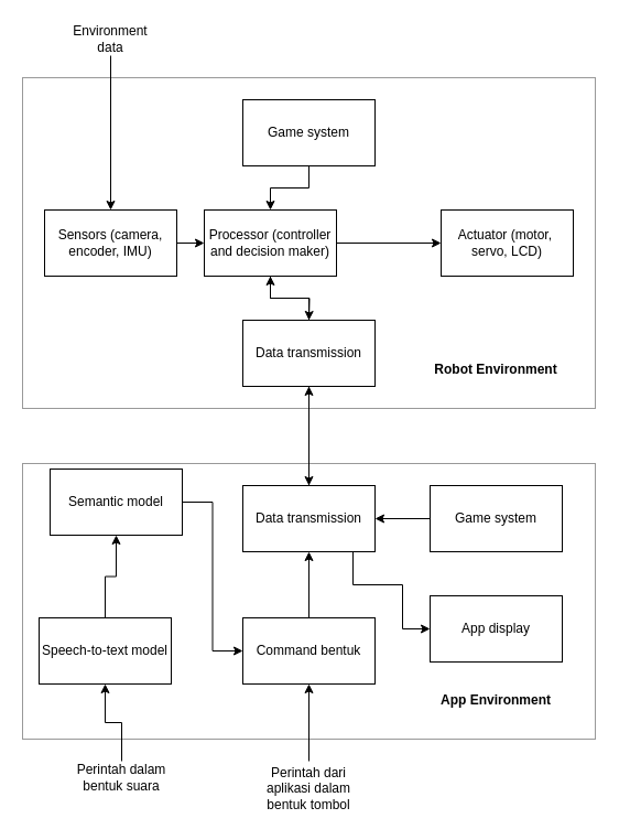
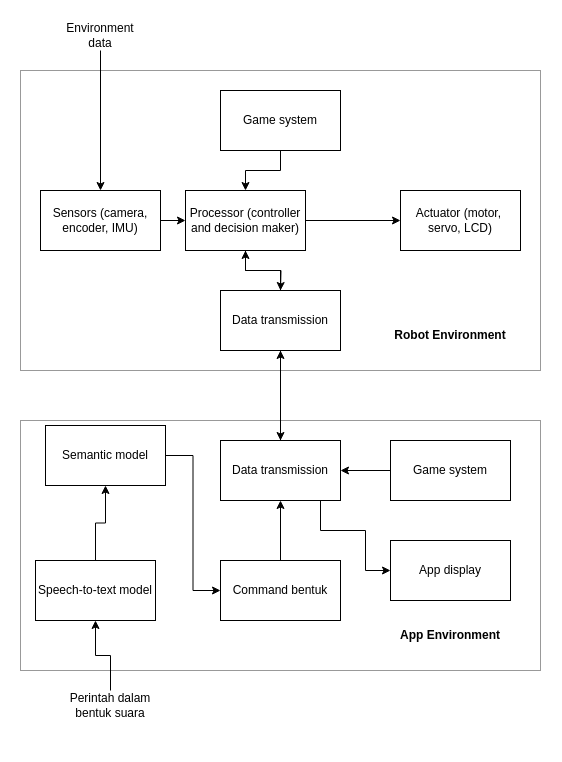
- <mxCell id="30" style="edgeStyle=orthogonalEdgeStyle;rounded=0;orthogonalLoop=1;jettySize=auto;html=1;entryX=0.5;entryY=1;entryDx=0;entryDy=0;" edge="1" parent="1" source="31" target="17"><mxGeometry relative="1" as="geometry" /></mxCell>
- <mxCell id="31" value="Perintah dari aplikasi dalam bentuk tombol" style="text;html=1;strokeColor=none;fillColor=none;align=center;verticalAlign=middle;whiteSpace=wrap;rounded=0;" vertex="1" parent="1"><mxGeometry x="230" y="690" width="100" height="50" as="geometry" /></mxCell>
